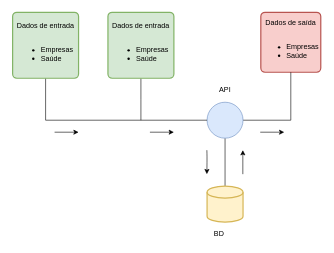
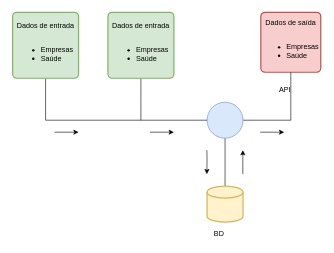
- <mxCell id="9" value="API" style="text;html=1;align=center;verticalAlign=middle;resizable=0;points=[];autosize=1;" vertex="1" parent="1"><mxGeometry x="359.33" y="140" width="30" height="20" as="geometry" /></mxCell>
+ <mxCell id="9" value="API" style="text;html=1;align=center;verticalAlign=middle;resizable=0;points=[];autosize=1;" vertex="1" parent="1"><mxGeometry x="459.33" y="140" width="30" height="20" as="geometry" /></mxCell>
